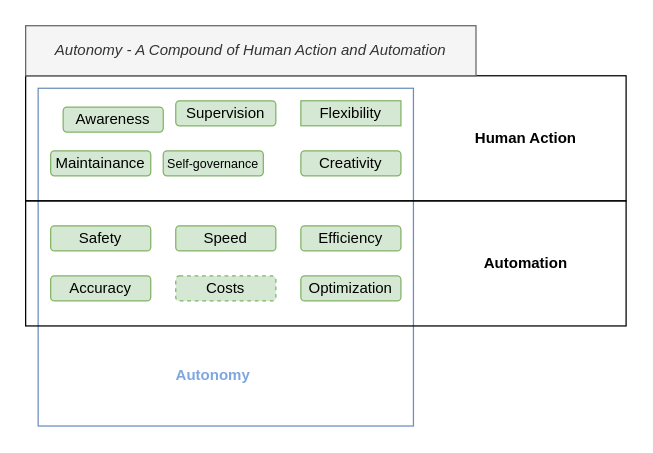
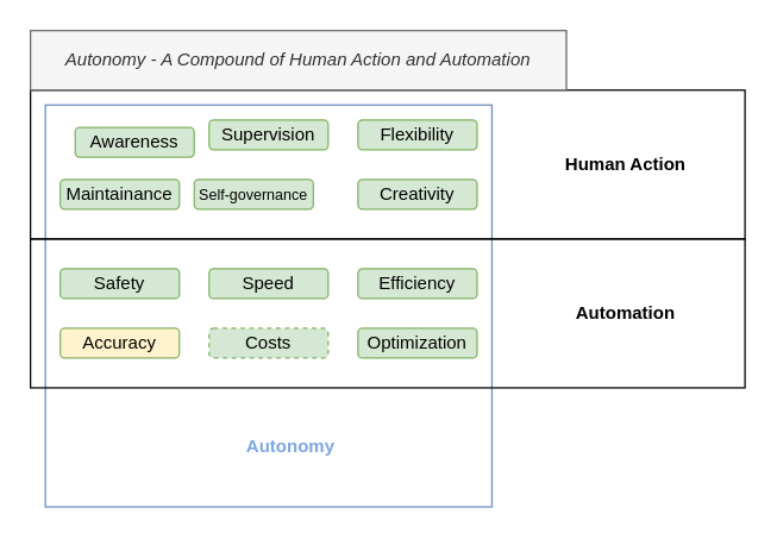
- <mxCell id="20" value="Flexibility" style="whiteSpace=wrap;html=1;fillColor=#d5e8d4;strokeColor=#82b366;rounded=0;" parent="1" vertex="1"><mxGeometry x="240" y="80" width="80" height="20" as="geometry" /></mxCell>
+ <mxCell id="20" value="Flexibility" style="rounded=1;whiteSpace=wrap;html=1;fillColor=#d5e8d4;strokeColor=#82b366;" parent="1" vertex="1"><mxGeometry x="240" y="80" width="80" height="20" as="geometry" /></mxCell>
- <mxCell id="9" value="Accuracy" style="rounded=1;whiteSpace=wrap;html=1;fillColor=#d5e8d4;strokeColor=#82b366;" parent="1" vertex="1"><mxGeometry x="40" y="220" width="80" height="20" as="geometry" /></mxCell>
+ <mxCell id="9" value="Accuracy" style="rounded=1;whiteSpace=wrap;html=1;fillColor=#fff2cc;strokeColor=#82b366;" parent="1" vertex="1"><mxGeometry x="40" y="220" width="80" height="20" as="geometry" /></mxCell>
- <mxCell id="15" value="&lt;b&gt;&lt;font color=&quot;#7EA6E0&quot;&gt;Autonomy&lt;/font&gt;&lt;/b&gt;" style="text;html=1;strokeColor=none;fillColor=none;align=center;verticalAlign=middle;whiteSpace=wrap;rounded=0;" parent="1" vertex="1"><mxGeometry x="110" y="270" width="120" height="60" as="geometry" /></mxCell>
+ <mxCell id="15" value="&lt;b&gt;&lt;font color=&quot;#7EA6E0&quot;&gt;Autonomy&lt;/font&gt;&lt;/b&gt;" style="text;html=1;strokeColor=none;fillColor=none;align=center;verticalAlign=middle;whiteSpace=wrap;rounded=0;" parent="1" vertex="1"><mxGeometry x="135" y="270" width="120" height="60" as="geometry" /></mxCell>
